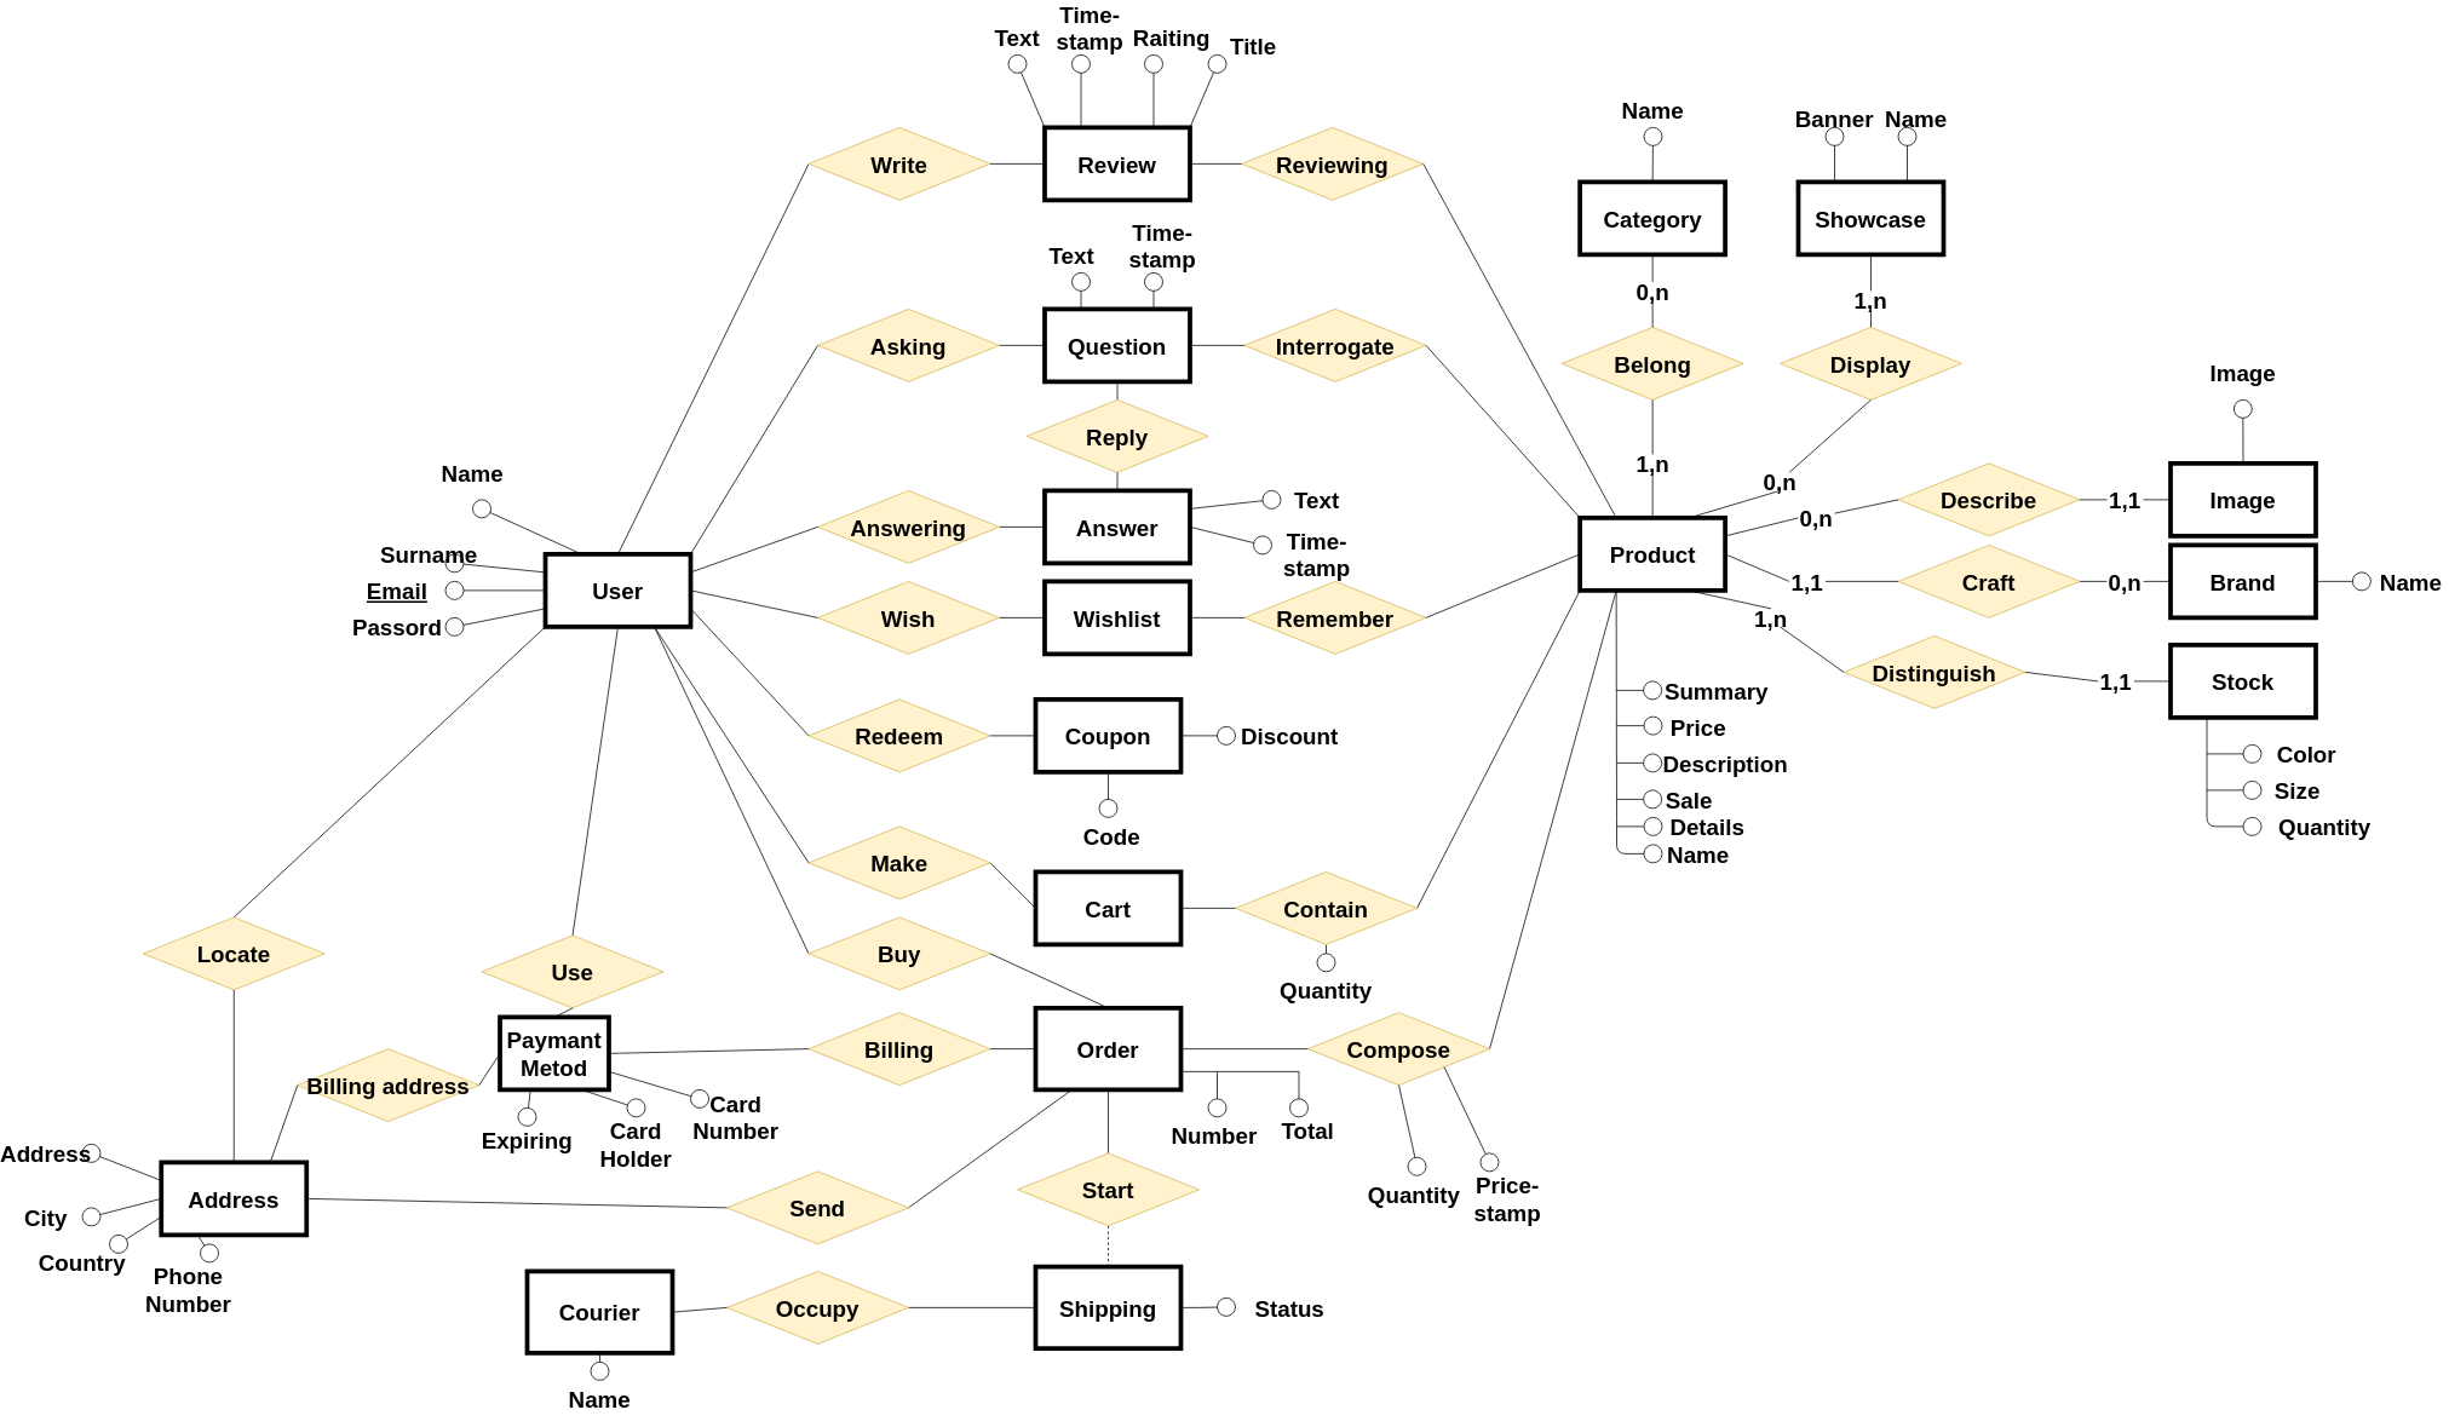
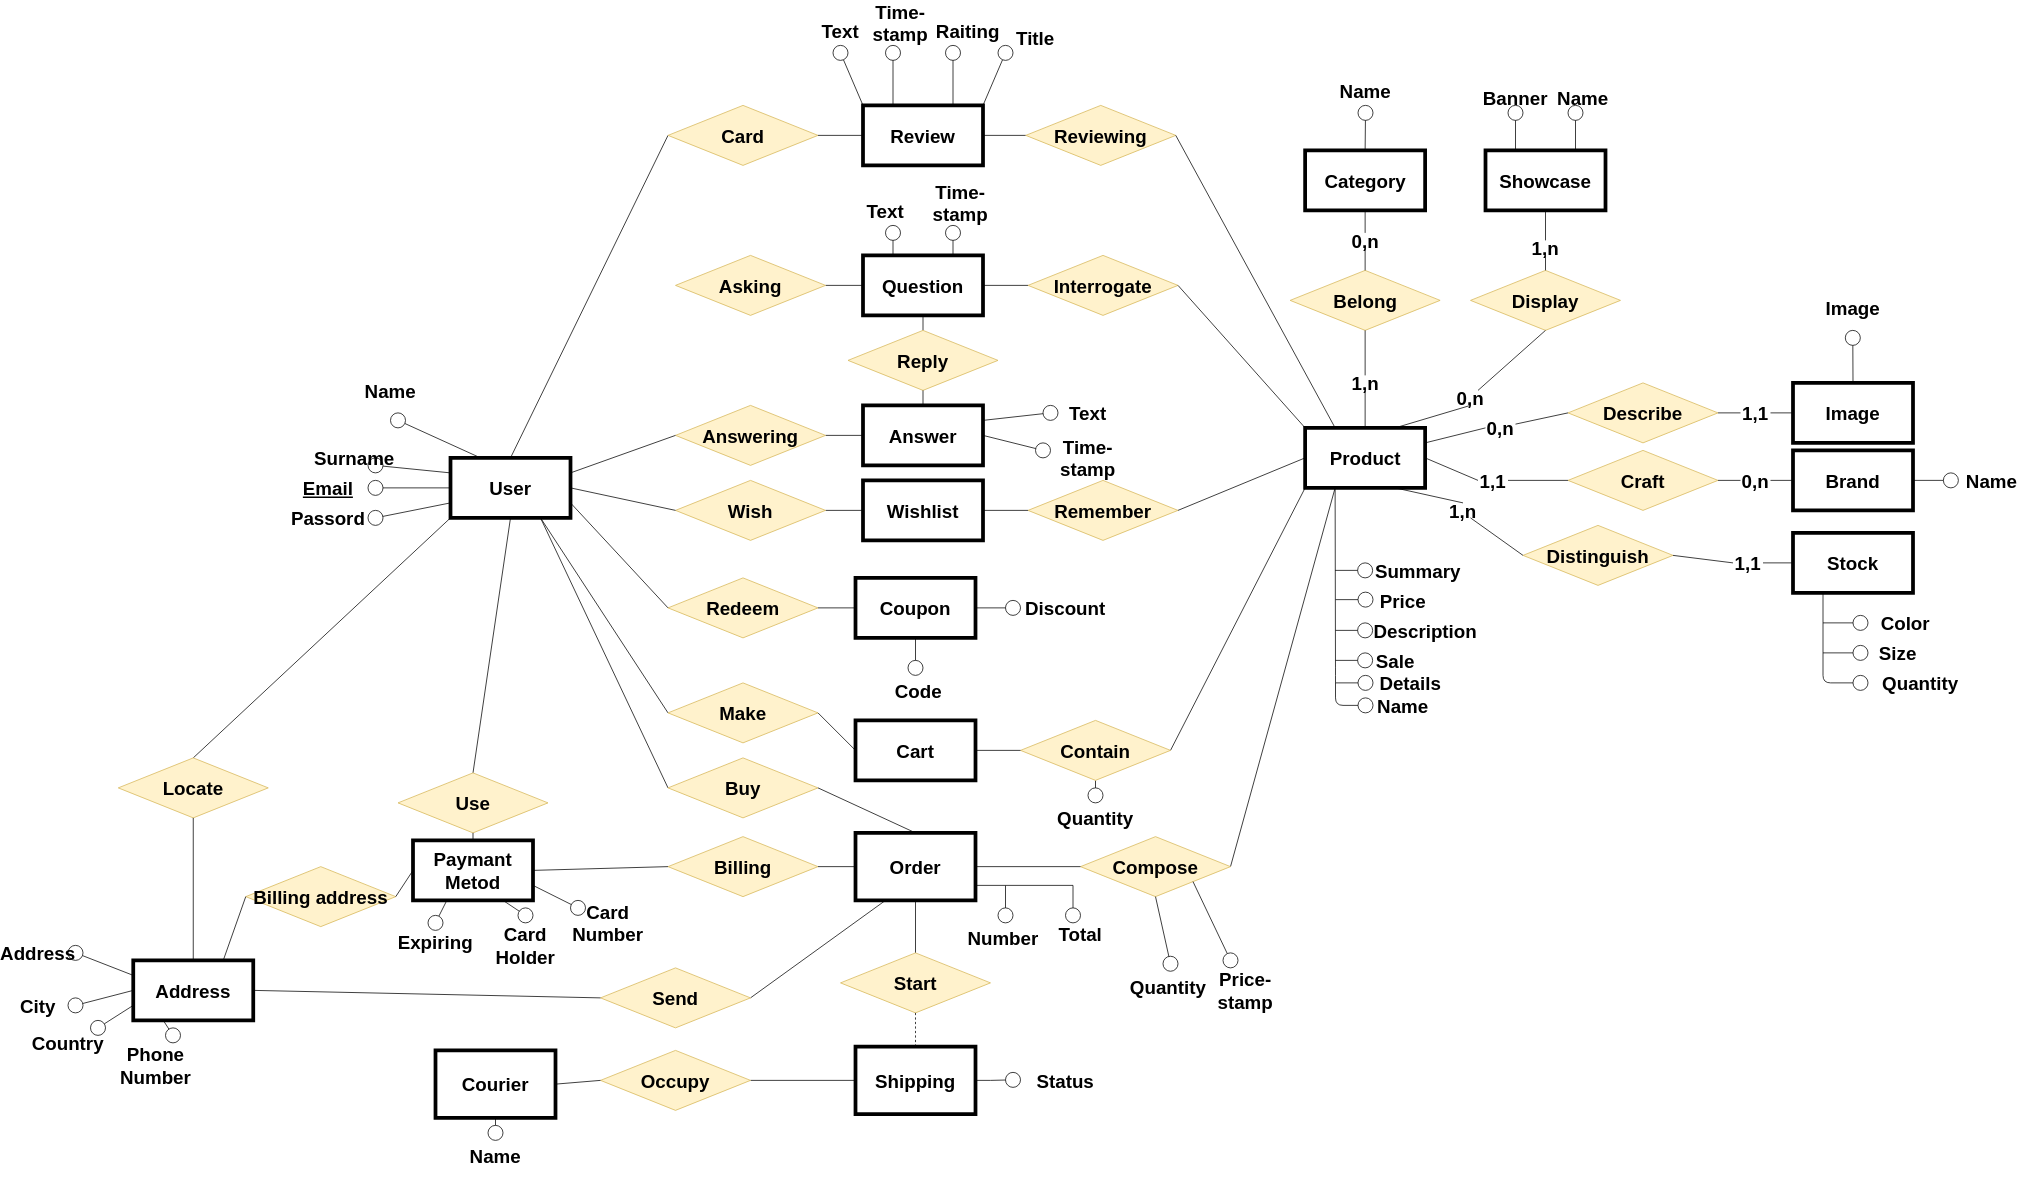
- <mxCell id="51" value="Write" style="rhombus;whiteSpace=wrap;html=1;fontSize=25;fontStyle=1;fillColor=#fff2cc;strokeColor=#d6b656;" parent="1" vertex="1"><mxGeometry x="880" y="140" width="200" height="80" as="geometry" /></mxCell>
+ <mxCell id="51" value="Card" style="rhombus;whiteSpace=wrap;html=1;fontSize=25;fontStyle=1;fillColor=#fff2cc;strokeColor=#d6b656;" parent="1" vertex="1"><mxGeometry x="880" y="140" width="200" height="80" as="geometry" /></mxCell>
- <mxCell id="56" value="" style="endArrow=none;html=1;fontSize=25;entryX=0;entryY=0.5;entryDx=0;entryDy=0;exitX=1;exitY=0;exitDx=0;exitDy=0;fontStyle=1" parent="1" source="2" target="55" edge="1"><mxGeometry width="50" height="50" relative="1" as="geometry"><mxPoint x="760" y="570" as="sourcePoint" /><mxPoint x="1200" y="330" as="targetPoint" /></mxGeometry></mxCell>
- <mxCell id="14" value="Paymant Metod" style="rounded=0;whiteSpace=wrap;html=1;fontSize=25;fontStyle=1;strokeWidth=5;" parent="1" vertex="1"><mxGeometry x="540" y="1120" width="120" height="80" as="geometry" /></mxCell>
+ <mxCell id="14" value="Paymant Metod" style="rounded=0;whiteSpace=wrap;html=1;fontSize=25;fontStyle=1;strokeWidth=5;" parent="1" vertex="1"><mxGeometry x="540" y="1120" width="160" height="80" as="geometry" /></mxCell>
